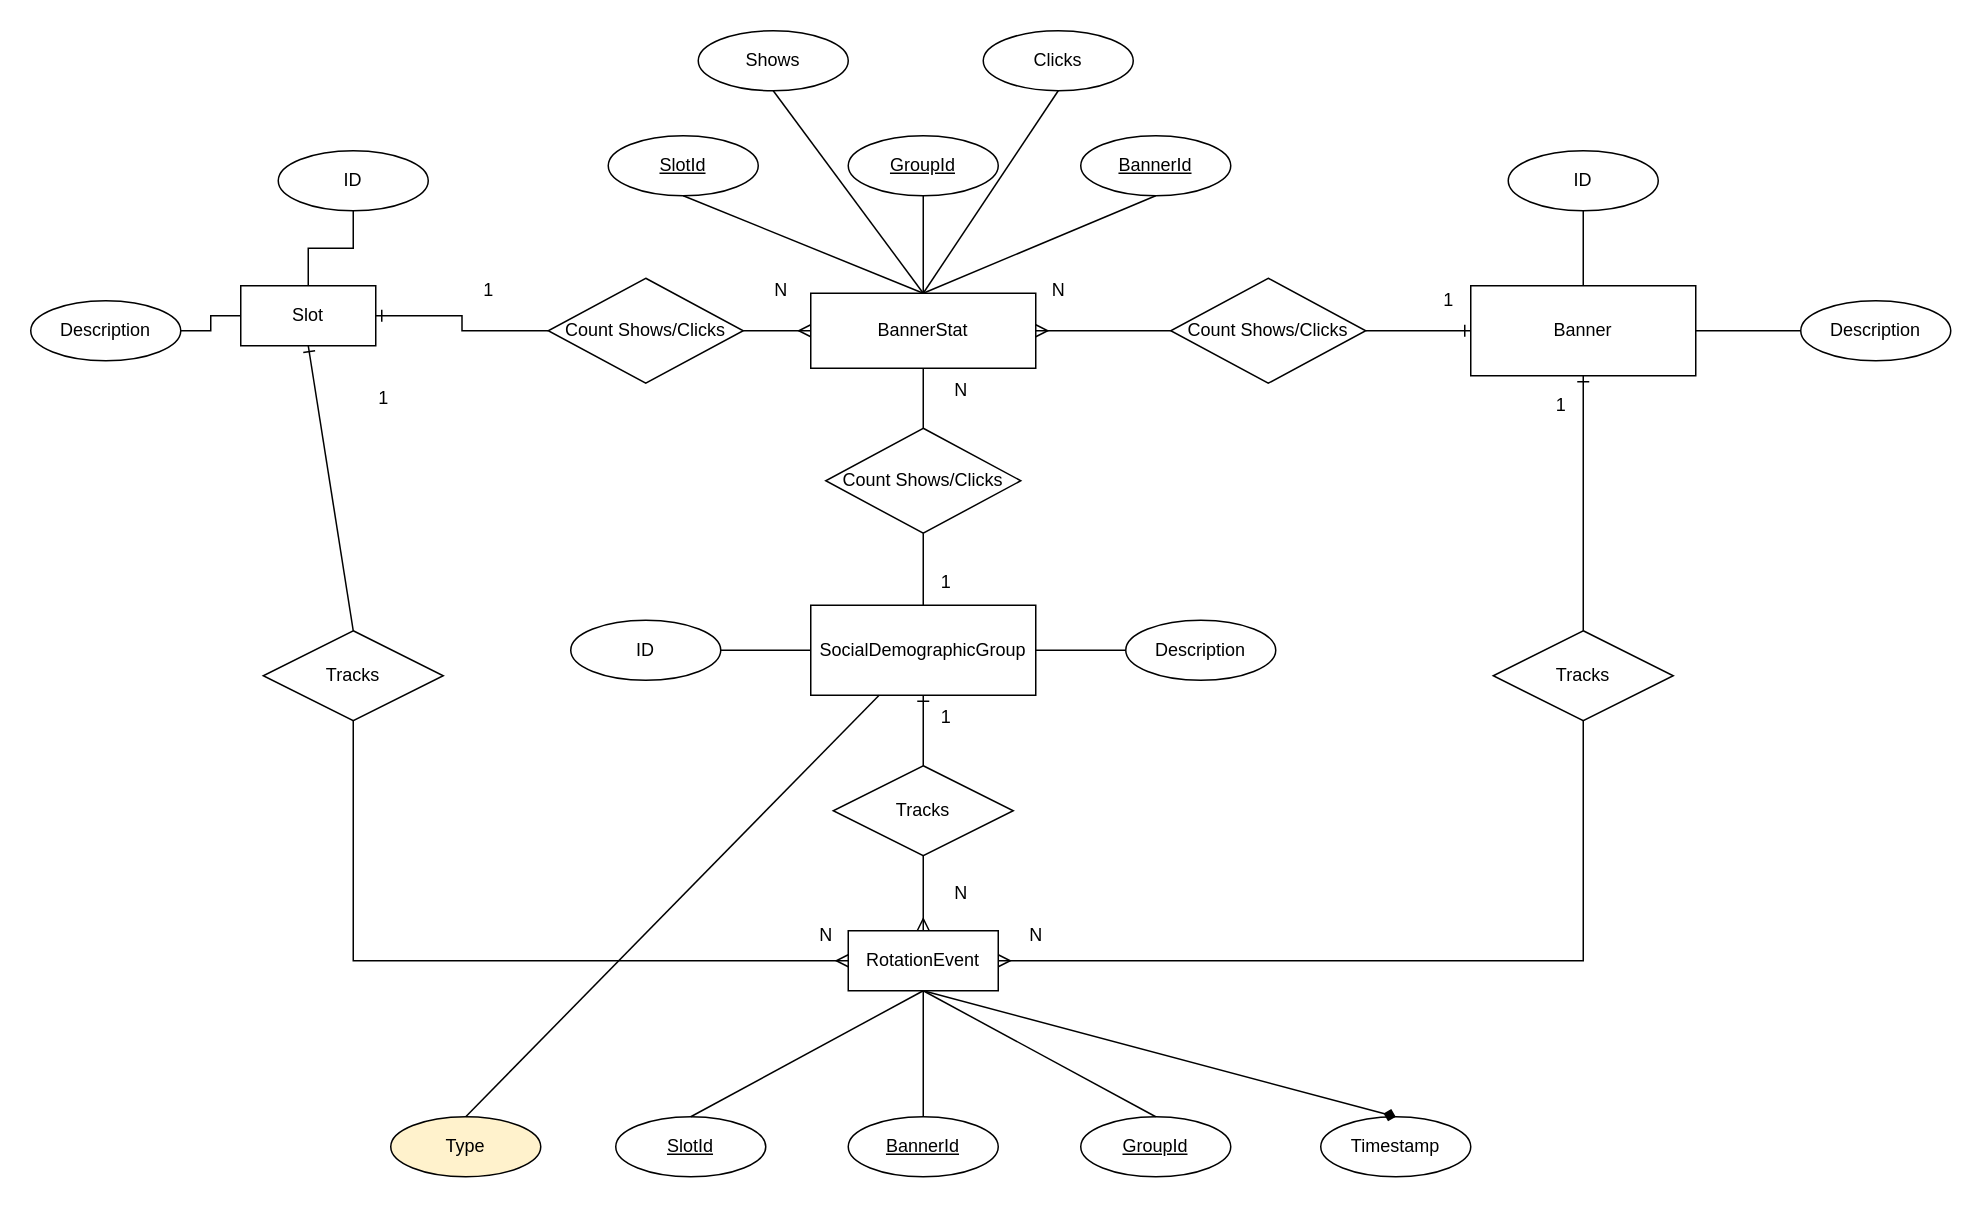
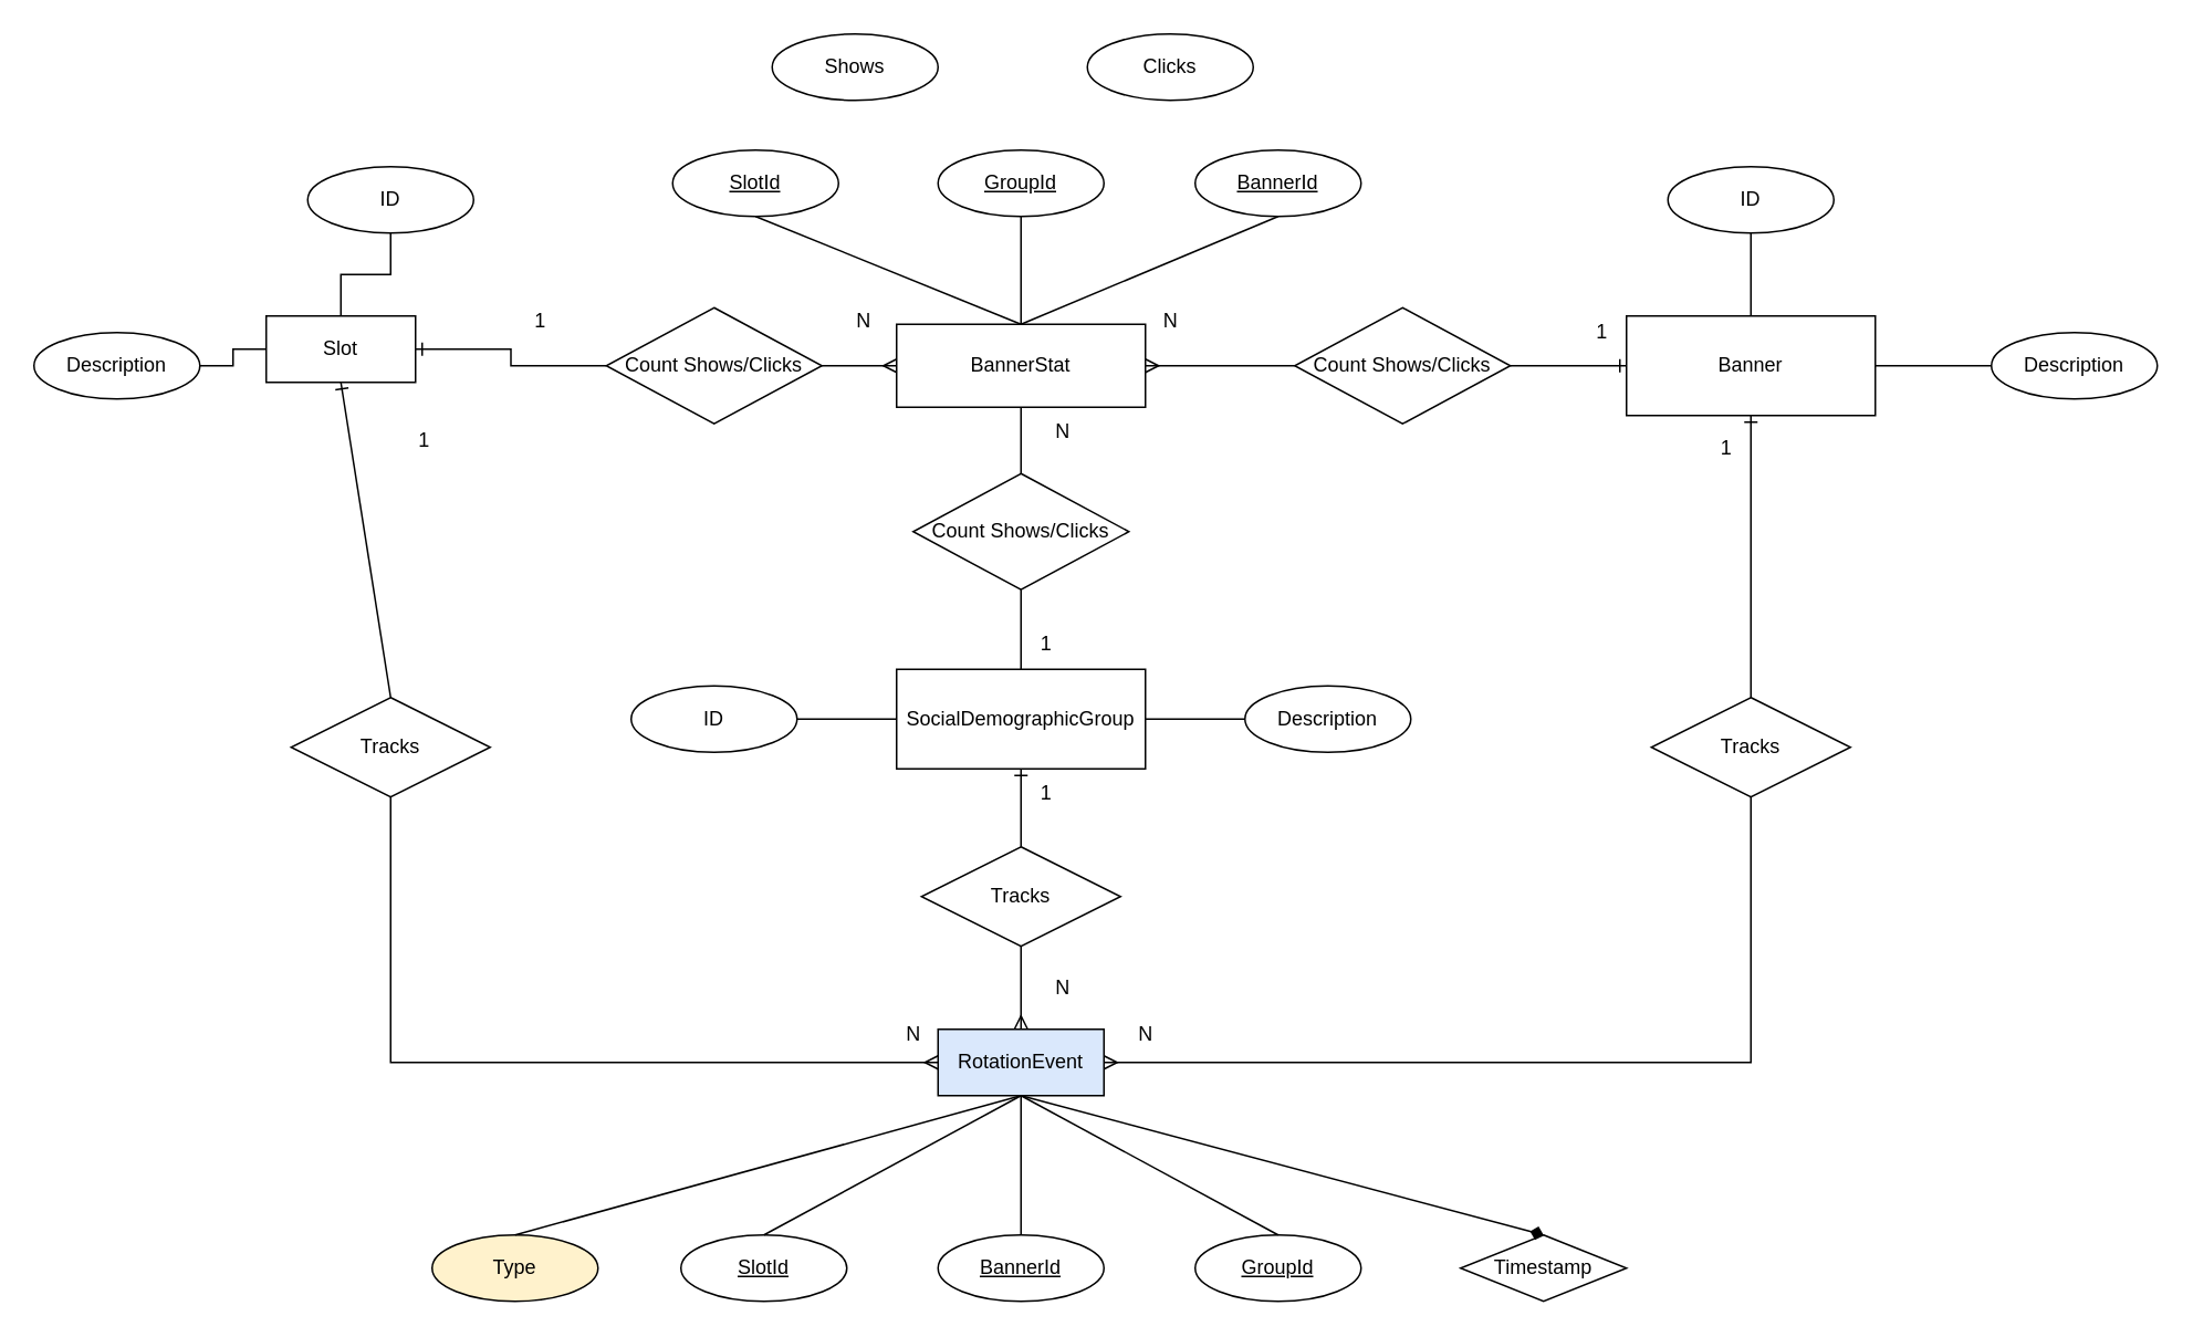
- <mxCell id="42" value="" style="endArrow=none;html=1;rounded=0;entryX=0.5;entryY=0;entryDx=0;entryDy=0;exitX=0.5;exitY=1;exitDx=0;exitDy=0;" parent="1" source="40" target="22" edge="1"><mxGeometry relative="1" as="geometry"><mxPoint x="320" y="30" as="sourcePoint" /><mxPoint x="480" y="30" as="targetPoint" /></mxGeometry></mxCell>
- <mxCell id="44" value="" style="endArrow=none;html=1;rounded=0;entryX=0.5;entryY=0;entryDx=0;entryDy=0;exitX=0.5;exitY=1;exitDx=0;exitDy=0;" parent="1" source="41" target="22" edge="1"><mxGeometry relative="1" as="geometry"><mxPoint x="700" y="60" as="sourcePoint" /><mxPoint x="860" y="60" as="targetPoint" /></mxGeometry></mxCell>
- <mxCell id="58" value="" style="endArrow=none;html=1;rounded=0;exitX=0.5;exitY=0;exitDx=0;exitDy=0;startArrow=none;startFill=0;" parent="1" source="53" target="7" edge="1"><mxGeometry relative="1" as="geometry"><mxPoint x="60" y="730" as="sourcePoint" /><mxPoint x="220" y="730" as="targetPoint" /></mxGeometry></mxCell>
+ <mxCell id="58" value="" style="endArrow=none;html=1;rounded=0;entryX=0.5;entryY=1;entryDx=0;entryDy=0;exitX=0.5;exitY=0;exitDx=0;exitDy=0;startArrow=none;startFill=0;" parent="1" source="53" target="26" edge="1"><mxGeometry relative="1" as="geometry"><mxPoint x="60" y="730" as="sourcePoint" /><mxPoint x="220" y="730" as="targetPoint" /></mxGeometry></mxCell>
- <mxCell id="26" value="RotationEvent" style="whiteSpace=wrap;html=1;align=center;" parent="1" vertex="1"><mxGeometry x="565" y="620" width="100" height="40" as="geometry" /></mxCell>
+ <mxCell id="26" value="RotationEvent" style="whiteSpace=wrap;html=1;align=center;fillColor=#dae8fc;" parent="1" vertex="1"><mxGeometry x="565" y="620" width="100" height="40" as="geometry" /></mxCell>
- <mxCell id="57" value="Timestamp" style="ellipse;whiteSpace=wrap;html=1;align=center;" parent="1" vertex="1"><mxGeometry x="880" y="744" width="100" height="40" as="geometry" /></mxCell>
+ <mxCell id="57" value="Timestamp" style="rhombus;whiteSpace=wrap;html=1;align=center;" parent="1" vertex="1"><mxGeometry x="880" y="744" width="100" height="40" as="geometry" /></mxCell>
